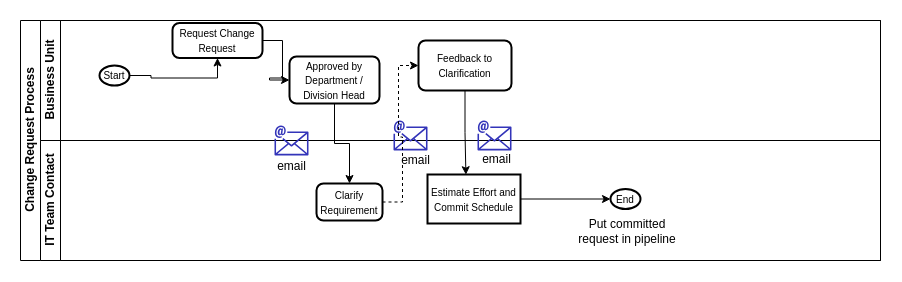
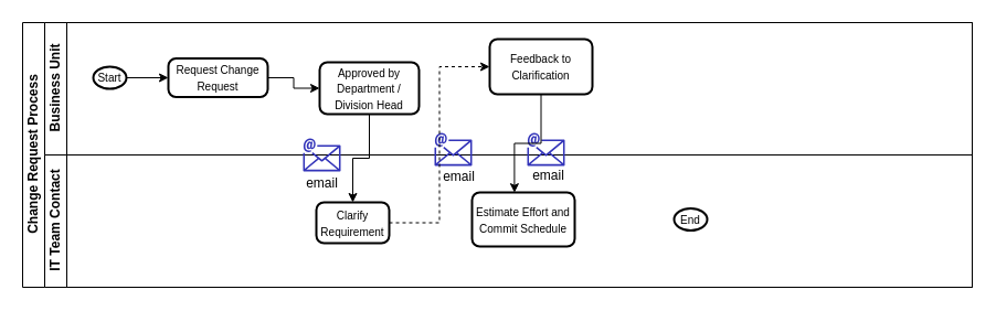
- <mxCell id="7" value="&lt;font style=&quot;font-size: 10px&quot;&gt;Request Change Request&lt;/font&gt;" style="rounded=1;whiteSpace=wrap;html=1;absoluteArcSize=1;arcSize=14;strokeWidth=2;" vertex="1" parent="3"><mxGeometry x="132" y="2.5" width="90" height="35" as="geometry" /></mxCell>
+ <mxCell id="7" value="&lt;font style=&quot;font-size: 10px&quot;&gt;Request Change Request&lt;/font&gt;" style="rounded=1;whiteSpace=wrap;html=1;absoluteArcSize=1;arcSize=14;strokeWidth=2;" vertex="1" parent="3"><mxGeometry x="112" y="32.5" width="90" height="35" as="geometry" /></mxCell>
- <mxCell id="9" value="&lt;font style=&quot;font-size: 10px&quot;&gt;Feedback to Clarification&lt;/font&gt;" style="rounded=1;whiteSpace=wrap;html=1;absoluteArcSize=1;arcSize=14;strokeWidth=2;" vertex="1" parent="3"><mxGeometry x="378" y="20" width="93" height="50" as="geometry" /></mxCell>
+ <mxCell id="9" value="&lt;font style=&quot;font-size: 10px&quot;&gt;Feedback to Clarification&lt;/font&gt;" style="rounded=1;whiteSpace=wrap;html=1;absoluteArcSize=1;arcSize=14;strokeWidth=2;" vertex="1" parent="3"><mxGeometry x="403" y="15" width="93" height="50" as="geometry" /></mxCell>
- <mxCell id="5" value="&lt;font style=&quot;font-size: 10px&quot;&gt;Start&lt;/font&gt;" style="strokeWidth=2;html=1;shape=mxgraph.flowchart.start_1;whiteSpace=wrap;" vertex="1" parent="3"><mxGeometry x="59" y="45" width="30" height="20" as="geometry" /></mxCell>
+ <mxCell id="5" value="&lt;font style=&quot;font-size: 10px&quot;&gt;Start&lt;/font&gt;" style="strokeWidth=2;html=1;shape=mxgraph.flowchart.start_1;whiteSpace=wrap;" vertex="1" parent="3"><mxGeometry x="44" y="40" width="30" height="20" as="geometry" /></mxCell>
- <mxCell id="13" value="&lt;font style=&quot;font-size: 10px&quot;&gt;Estimate Effort and Commit Schedule&lt;/font&gt;" style="whiteSpace=wrap;html=1;absoluteArcSize=1;arcSize=14;strokeWidth=2;rounded=0;" vertex="1" parent="10"><mxGeometry x="387" y="34" width="93" height="49" as="geometry" /></mxCell>
+ <mxCell id="13" value="&lt;font style=&quot;font-size: 10px&quot;&gt;Estimate Effort and Commit Schedule&lt;/font&gt;" style="rounded=1;whiteSpace=wrap;html=1;absoluteArcSize=1;arcSize=14;strokeWidth=2;" vertex="1" parent="10"><mxGeometry x="387" y="34" width="93" height="49" as="geometry" /></mxCell>
- <mxCell id="12" value="" style="edgeStyle=orthogonalEdgeStyle;rounded=0;orthogonalLoop=1;jettySize=auto;html=1;entryX=0;entryY=0.5;entryDx=0;entryDy=0;entryPerimeter=0;" edge="1" parent="10" source="13" target="20"><mxGeometry relative="1" as="geometry"><mxPoint x="561" y="54.5" as="targetPoint" /></mxGeometry></mxCell>
- <mxCell id="11" value="&lt;font style=&quot;font-size: 10px&quot;&gt;Clarify Requirement&lt;/font&gt;" style="rounded=1;whiteSpace=wrap;html=1;absoluteArcSize=1;arcSize=14;strokeWidth=2;" vertex="1" parent="10"><mxGeometry x="276" y="43" width="66" height="37" as="geometry" /></mxCell>
+ <mxCell id="11" value="&lt;font style=&quot;font-size: 10px&quot;&gt;Clarify Requirement&lt;/font&gt;" style="rounded=1;whiteSpace=wrap;html=1;absoluteArcSize=1;arcSize=14;strokeWidth=2;" vertex="1" parent="10"><mxGeometry x="246" y="43" width="66" height="37" as="geometry" /></mxCell>
- <mxCell id="21" value="Put committed request in pipeline" style="text;html=1;strokeColor=none;fillColor=none;align=center;verticalAlign=middle;whiteSpace=wrap;rounded=0;" vertex="1" parent="10"><mxGeometry x="537" y="72" width="100" height="38" as="geometry" /></mxCell>
